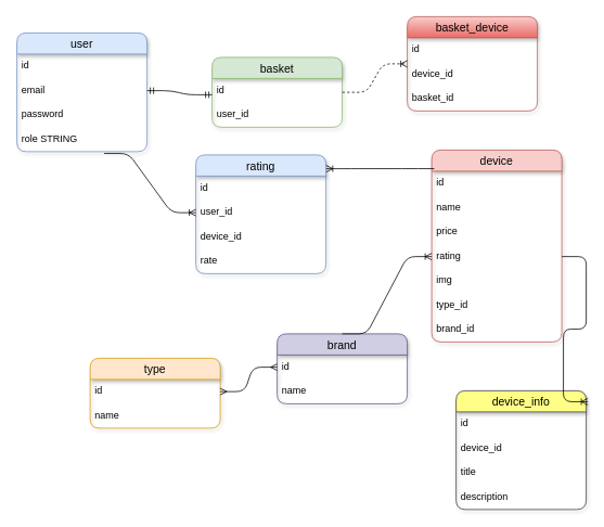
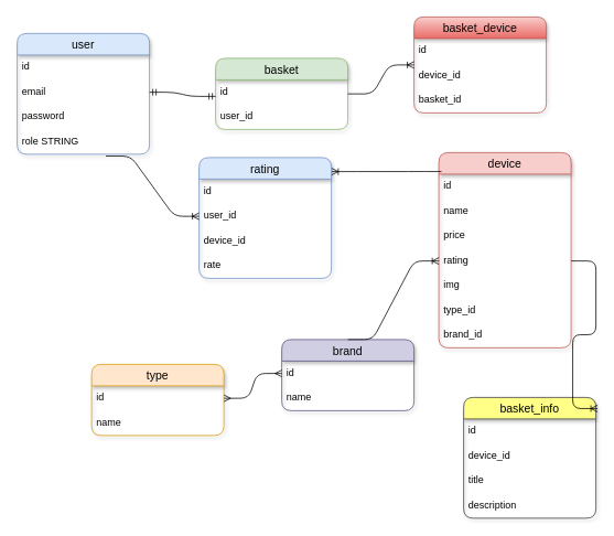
- <mxCell id="37" value="" style="edgeStyle=entityRelationEdgeStyle;fontSize=12;html=1;endArrow=ERoneToMany;dashed=1;" edge="1" parent="1" source="7" target="33"><mxGeometry width="100" height="100" relative="1" as="geometry"><mxPoint x="410" y="280" as="sourcePoint" /><mxPoint x="510" y="180" as="targetPoint" /></mxGeometry></mxCell>
+ <mxCell id="37" value="" style="edgeStyle=entityRelationEdgeStyle;fontSize=12;html=1;endArrow=ERoneToMany;" edge="1" parent="1" source="7" target="33"><mxGeometry width="100" height="100" relative="1" as="geometry"><mxPoint x="410" y="280" as="sourcePoint" /><mxPoint x="510" y="180" as="targetPoint" /></mxGeometry></mxCell>
- <mxCell id="27" value="device_info" style="swimlane;fontStyle=0;childLayout=stackLayout;horizontal=1;startSize=26;horizontalStack=0;resizeParent=1;resizeParentMax=0;resizeLast=0;collapsible=1;marginBottom=0;align=center;fontSize=14;fillColor=#ffff88;strokeColor=#36393d;rounded=1;shadow=1;sketch=0;" vertex="1" parent="1"><mxGeometry x="560" y="480" width="160" height="146" as="geometry" /></mxCell>
+ <mxCell id="27" value="basket_info" style="swimlane;fontStyle=0;childLayout=stackLayout;horizontal=1;startSize=26;horizontalStack=0;resizeParent=1;resizeParentMax=0;resizeLast=0;collapsible=1;marginBottom=0;align=center;fontSize=14;fillColor=#ffff88;strokeColor=#36393d;rounded=1;shadow=1;sketch=0;" vertex="1" parent="1"><mxGeometry x="560" y="480" width="160" height="146" as="geometry" /></mxCell>
